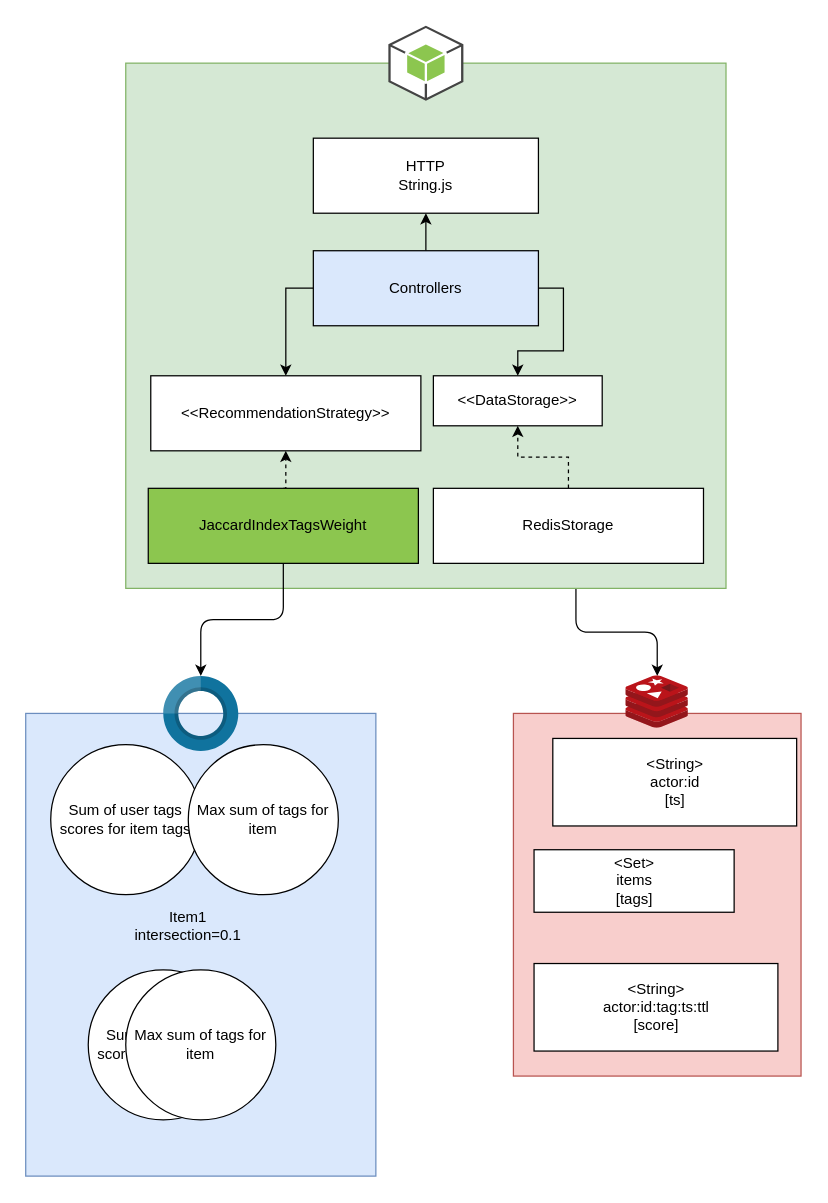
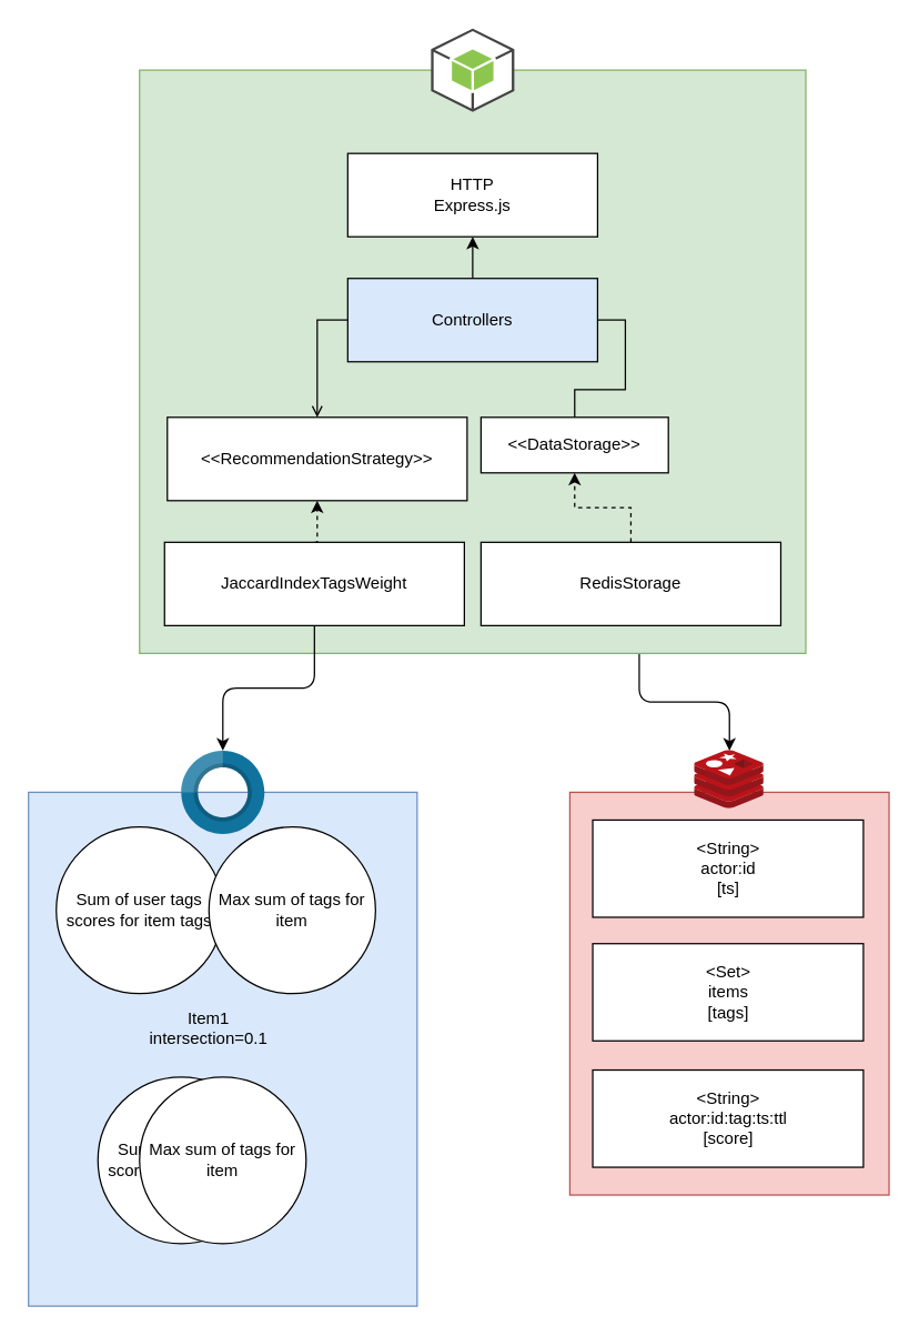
- <mxCell id="22" value="&lt;div&gt;HTTP&lt;/div&gt;String.js" style="rounded=0;whiteSpace=wrap;html=1;" parent="1" vertex="1"><mxGeometry x="250" y="110" width="180" height="60" as="geometry" /></mxCell>
+ <mxCell id="22" value="&lt;div&gt;HTTP&lt;/div&gt;Express.js" style="rounded=0;whiteSpace=wrap;html=1;" parent="1" vertex="1"><mxGeometry x="250" y="110" width="180" height="60" as="geometry" /></mxCell>
- <mxCell id="13" style="edgeStyle=orthogonalEdgeStyle;rounded=0;orthogonalLoop=1;jettySize=auto;html=1;exitX=0;exitY=0.5;exitDx=0;exitDy=0;" parent="1" source="16" target="6" edge="1"><mxGeometry relative="1" as="geometry" /></mxCell>
+ <mxCell id="13" style="edgeStyle=orthogonalEdgeStyle;rounded=0;orthogonalLoop=1;jettySize=auto;html=1;exitX=0;exitY=0.5;exitDx=0;exitDy=0;endArrow=open;" parent="1" source="16" target="6" edge="1"><mxGeometry relative="1" as="geometry" /></mxCell>
- <mxCell id="14" style="edgeStyle=orthogonalEdgeStyle;rounded=0;orthogonalLoop=1;jettySize=auto;html=1;exitX=1;exitY=0.5;exitDx=0;exitDy=0;entryX=0.5;entryY=0;entryDx=0;entryDy=0;" parent="1" source="16" target="10" edge="1"><mxGeometry relative="1" as="geometry" /></mxCell>
+ <mxCell id="14" style="edgeStyle=orthogonalEdgeStyle;rounded=0;orthogonalLoop=1;jettySize=auto;html=1;exitX=1;exitY=0.5;exitDx=0;exitDy=0;entryX=0.5;entryY=0;entryDx=0;entryDy=0;endArrow=none;" parent="1" source="16" target="10" edge="1"><mxGeometry relative="1" as="geometry" /></mxCell>
- <mxCell id="9" value="JaccardIndexTagsWeight" style="rounded=0;whiteSpace=wrap;html=1;fillColor=#8cc64f;" parent="1" vertex="1"><mxGeometry x="118" y="390" width="216" height="60" as="geometry" /></mxCell>
+ <mxCell id="9" value="JaccardIndexTagsWeight" style="rounded=0;whiteSpace=wrap;html=1;" parent="1" vertex="1"><mxGeometry x="118" y="390" width="216" height="60" as="geometry" /></mxCell>
- <mxCell id="19" value="&lt;div&gt;&amp;lt;String&amp;gt;&lt;br&gt;&lt;/div&gt;&lt;div&gt;actor:id&lt;/div&gt;&lt;div&gt;[ts]&lt;/div&gt;" style="rounded=0;whiteSpace=wrap;html=1;" parent="1" vertex="1"><mxGeometry x="441.5" y="590" width="195" height="70" as="geometry" /></mxCell>
+ <mxCell id="19" value="&lt;div&gt;&amp;lt;String&amp;gt;&lt;br&gt;&lt;/div&gt;&lt;div&gt;actor:id&lt;/div&gt;&lt;div&gt;[ts]&lt;/div&gt;" style="rounded=0;whiteSpace=wrap;html=1;" parent="1" vertex="1"><mxGeometry x="426.5" y="590" width="195" height="70" as="geometry" /></mxCell>
- <mxCell id="21" value="&lt;div&gt;&amp;lt;Set&amp;gt;&lt;br&gt;&lt;/div&gt;&lt;div&gt;items&lt;/div&gt;&lt;div&gt;[tags]&lt;/div&gt;" style="rounded=0;whiteSpace=wrap;html=1;" parent="1" vertex="1"><mxGeometry x="426.5" y="679" width="160" height="50" as="geometry" /></mxCell>
+ <mxCell id="21" value="&lt;div&gt;&amp;lt;Set&amp;gt;&lt;br&gt;&lt;/div&gt;&lt;div&gt;items&lt;/div&gt;&lt;div&gt;[tags]&lt;/div&gt;" style="rounded=0;whiteSpace=wrap;html=1;" parent="1" vertex="1"><mxGeometry x="426.5" y="679" width="195" height="70" as="geometry" /></mxCell>
